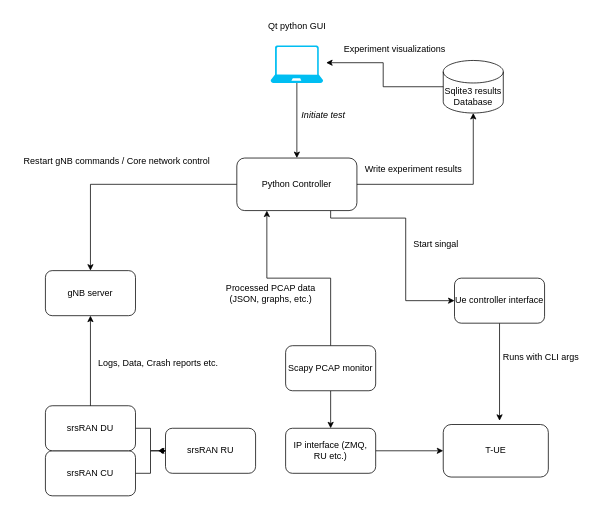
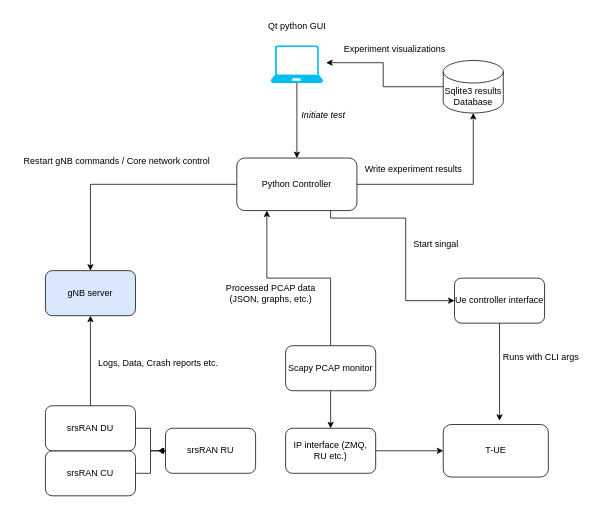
- <mxCell id="31" value="gNB server" style="rounded=1;whiteSpace=wrap;html=1;" vertex="1" parent="1"><mxGeometry x="60" y="360" width="120" height="60" as="geometry" /></mxCell>
+ <mxCell id="31" value="gNB server" style="rounded=1;whiteSpace=wrap;html=1;fillColor=#dae8fc;" vertex="1" parent="1"><mxGeometry x="60" y="360" width="120" height="60" as="geometry" /></mxCell>
